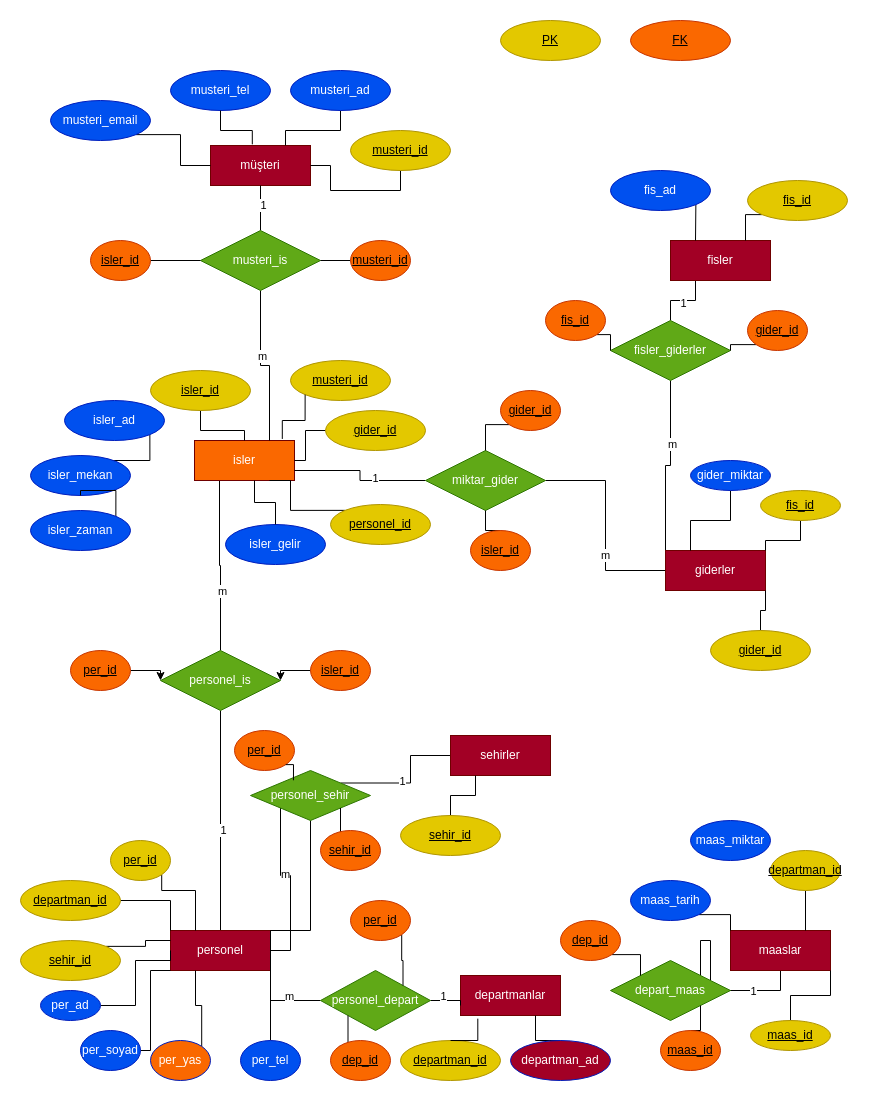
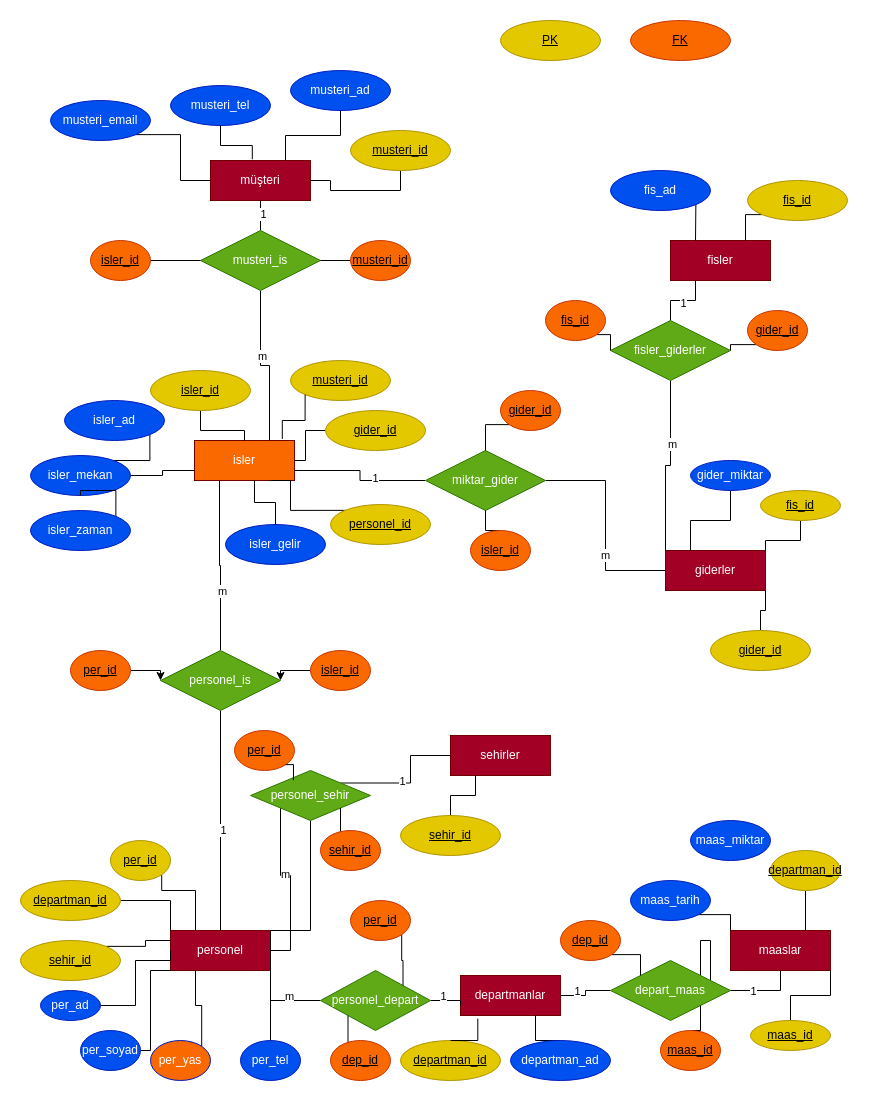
- <mxCell id="50" value="musteri_tel" style="ellipse;whiteSpace=wrap;html=1;align=center;fillColor=#0050ef;fontColor=#ffffff;strokeColor=#001DBC;" vertex="1" parent="1"><mxGeometry x="170" y="70" width="100" height="40" as="geometry" /></mxCell>
+ <mxCell id="50" value="musteri_tel" style="ellipse;whiteSpace=wrap;html=1;align=center;fillColor=#0050ef;fontColor=#ffffff;strokeColor=#001DBC;" vertex="1" parent="1"><mxGeometry x="170" y="85" width="100" height="40" as="geometry" /></mxCell>
- <mxCell id="2" value="müşteri" style="whiteSpace=wrap;html=1;align=center;fillColor=#a20025;fontColor=#ffffff;strokeColor=#6F0000;" vertex="1" parent="1"><mxGeometry x="210" y="145" width="100" height="40" as="geometry" /></mxCell>
+ <mxCell id="2" value="müşteri" style="whiteSpace=wrap;html=1;align=center;fillColor=#a20025;fontColor=#ffffff;strokeColor=#6F0000;" vertex="1" parent="1"><mxGeometry x="210" y="160" width="100" height="40" as="geometry" /></mxCell>
+ <mxCell id="79" style="edgeStyle=orthogonalEdgeStyle;rounded=0;orthogonalLoop=1;jettySize=auto;html=1;exitX=1;exitY=0.5;exitDx=0;exitDy=0;endArrow=none;endFill=0;entryX=0;entryY=0.75;entryDx=0;entryDy=0;" edge="1" parent="1" source="80" target="21"><mxGeometry relative="1" as="geometry"><mxPoint x="190" y="470" as="targetPoint" /></mxGeometry></mxCell>
+ <mxCell id="10" style="edgeStyle=orthogonalEdgeStyle;rounded=0;orthogonalLoop=1;jettySize=auto;html=1;exitX=1;exitY=0.5;exitDx=0;exitDy=0;endArrow=none;endFill=0;" edge="1" parent="1" source="12" target="93"><mxGeometry relative="1" as="geometry" /></mxCell>
+ <mxCell id="11" value="1" style="edgeLabel;html=1;align=center;verticalAlign=middle;resizable=0;points=[];" vertex="1" connectable="0" parent="10"><mxGeometry x="-0.4" y="5" relative="1" as="geometry"><mxPoint x="-1" as="offset" /></mxGeometry></mxCell>
- <mxCell id="43" value="departman_ad" style="ellipse;whiteSpace=wrap;html=1;align=center;fillColor=#a20025;fontColor=#ffffff;strokeColor=#001DBC;" vertex="1" parent="1"><mxGeometry x="510" y="1040" width="100" height="40" as="geometry" /></mxCell>
+ <mxCell id="43" value="departman_ad" style="ellipse;whiteSpace=wrap;html=1;align=center;fillColor=#0050ef;fontColor=#ffffff;strokeColor=#001DBC;" vertex="1" parent="1"><mxGeometry x="510" y="1040" width="100" height="40" as="geometry" /></mxCell>
